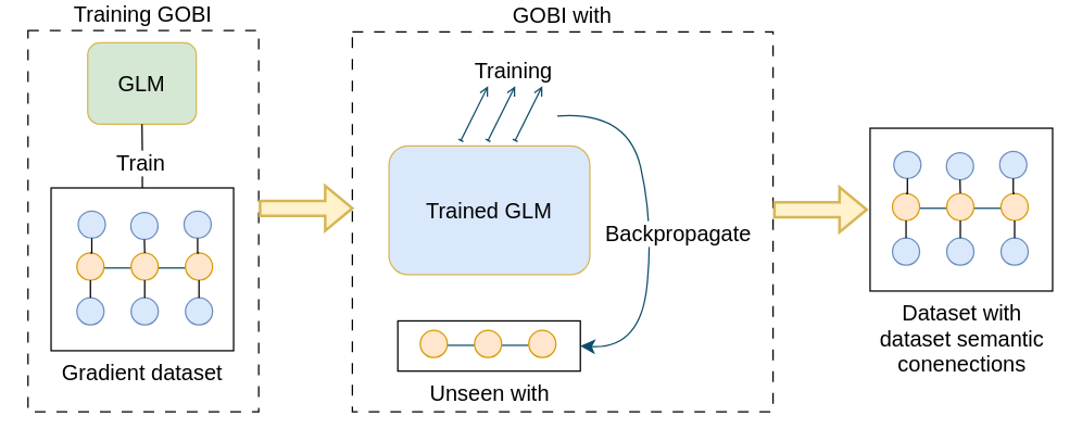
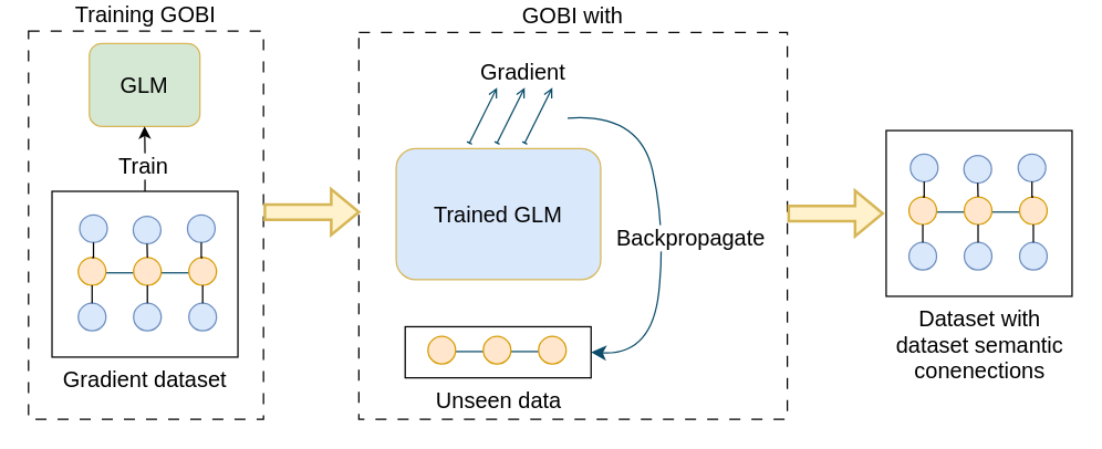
- <mxCell id="8" value="&lt;font color=&quot;#000000&quot;&gt;Training&lt;/font&gt;" style="text;strokeColor=none;fillColor=none;html=1;align=center;verticalAlign=middle;whiteSpace=wrap;rounded=0;fontSize=16;labelBackgroundColor=none;fontColor=#EEEEEE;" parent="1" vertex="1"><mxGeometry x="343" y="35" width="70" height="30" as="geometry" /></mxCell>
+ <mxCell id="8" value="&lt;font color=&quot;#000000&quot;&gt;Gradient&lt;/font&gt;" style="text;strokeColor=none;fillColor=none;html=1;align=center;verticalAlign=middle;whiteSpace=wrap;rounded=0;fontSize=16;labelBackgroundColor=none;fontColor=#EEEEEE;" parent="1" vertex="1"><mxGeometry x="343" y="35" width="70" height="30" as="geometry" /></mxCell>
- <mxCell id="21" style="edgeStyle=orthogonalEdgeStyle;rounded=0;orthogonalLoop=1;jettySize=auto;html=1;exitX=0.5;exitY=0;exitDx=0;exitDy=0;endArrow=none;" parent="18" source="23" target="20" edge="1"><mxGeometry relative="1" as="geometry" /></mxCell>
+ <mxCell id="21" style="edgeStyle=orthogonalEdgeStyle;rounded=0;orthogonalLoop=1;jettySize=auto;html=1;exitX=0.5;exitY=0;exitDx=0;exitDy=0;" parent="18" source="23" target="20" edge="1"><mxGeometry relative="1" as="geometry" /></mxCell>
- <mxCell id="10" value="&lt;font color=&quot;#000000&quot;&gt;Unseen with&lt;/font&gt;" style="rounded=0;whiteSpace=wrap;html=1;fontSize=16;labelPosition=center;verticalLabelPosition=bottom;align=center;verticalAlign=top;labelBackgroundColor=none;" parent="9" vertex="1"><mxGeometry width="134.5" height="37" as="geometry" /></mxCell>
+ <mxCell id="10" value="&lt;font color=&quot;#000000&quot;&gt;Unseen data&lt;/font&gt;" style="rounded=0;whiteSpace=wrap;html=1;fontSize=16;labelPosition=center;verticalLabelPosition=bottom;align=center;verticalAlign=top;labelBackgroundColor=none;" parent="9" vertex="1"><mxGeometry width="134.5" height="37" as="geometry" /></mxCell>
